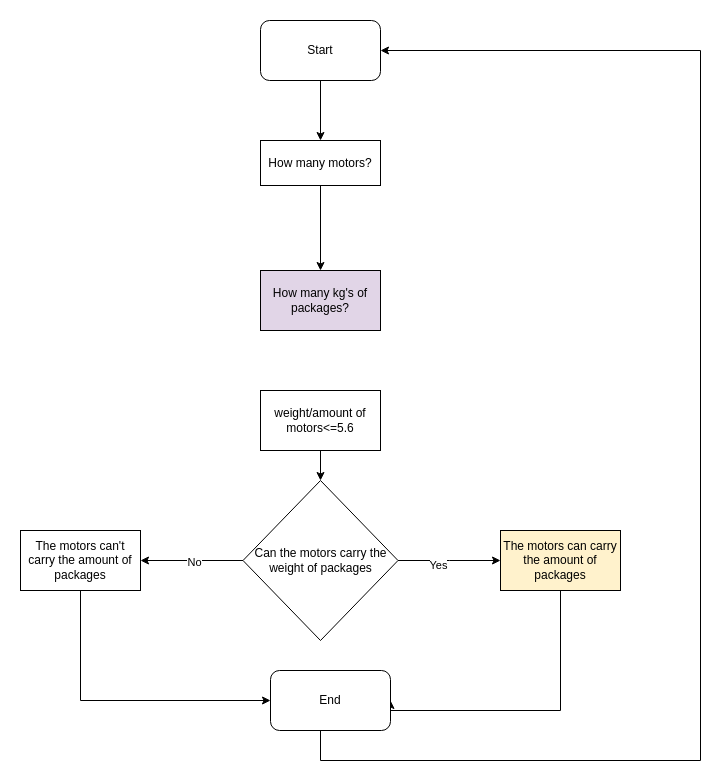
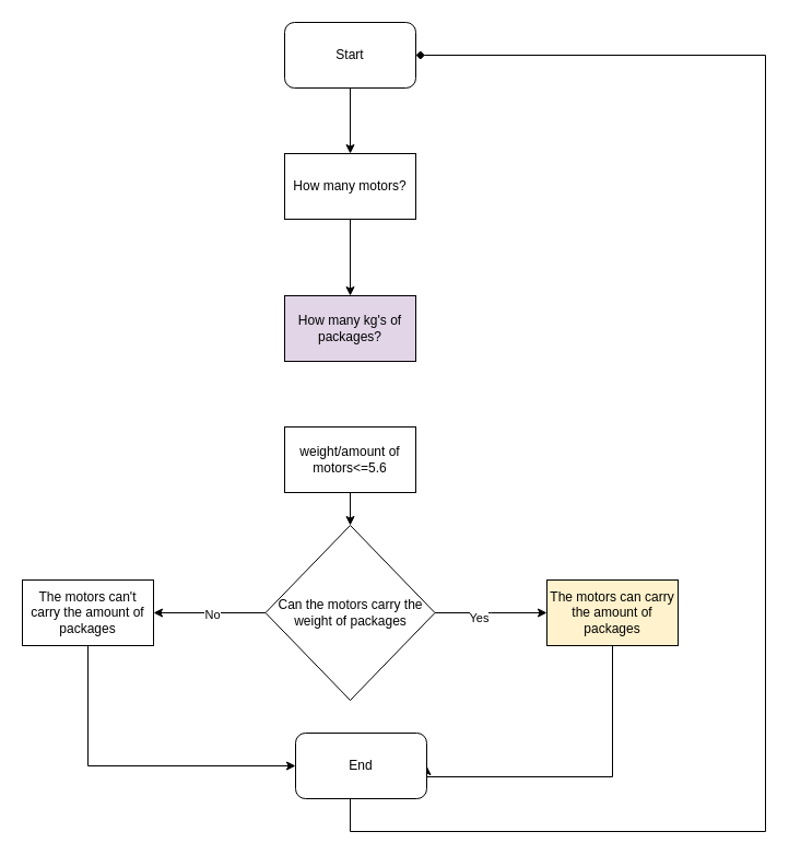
- <mxCell id="18" style="edgeStyle=orthogonalEdgeStyle;rounded=0;orthogonalLoop=1;jettySize=auto;html=1;exitX=0.5;exitY=1;exitDx=0;exitDy=0;entryX=1;entryY=0.5;entryDx=0;entryDy=0;" edge="1" parent="1" source="19" target="3"><mxGeometry relative="1" as="geometry"><mxPoint x="680" y="50" as="targetPoint" /><Array as="points"><mxPoint x="320" y="760" /><mxPoint x="700" y="760" /><mxPoint x="700" y="50" /></Array></mxGeometry></mxCell>
+ <mxCell id="18" style="edgeStyle=orthogonalEdgeStyle;rounded=0;orthogonalLoop=1;jettySize=auto;html=1;exitX=0.5;exitY=1;exitDx=0;exitDy=0;entryX=1;entryY=0.5;entryDx=0;entryDy=0;endArrow=diamond;" edge="1" parent="1" source="19" target="3"><mxGeometry relative="1" as="geometry"><mxPoint x="680" y="50" as="targetPoint" /><Array as="points"><mxPoint x="320" y="760" /><mxPoint x="700" y="760" /><mxPoint x="700" y="50" /></Array></mxGeometry></mxCell>
- <mxCell id="5" value="How many motors?" style="rounded=0;whiteSpace=wrap;html=1;" vertex="1" parent="1"><mxGeometry x="260" y="140" width="120" height="45" as="geometry" /></mxCell>
+ <mxCell id="5" value="How many motors?" style="rounded=0;whiteSpace=wrap;html=1;" vertex="1" parent="1"><mxGeometry x="260" y="140" width="120" height="60" as="geometry" /></mxCell>
